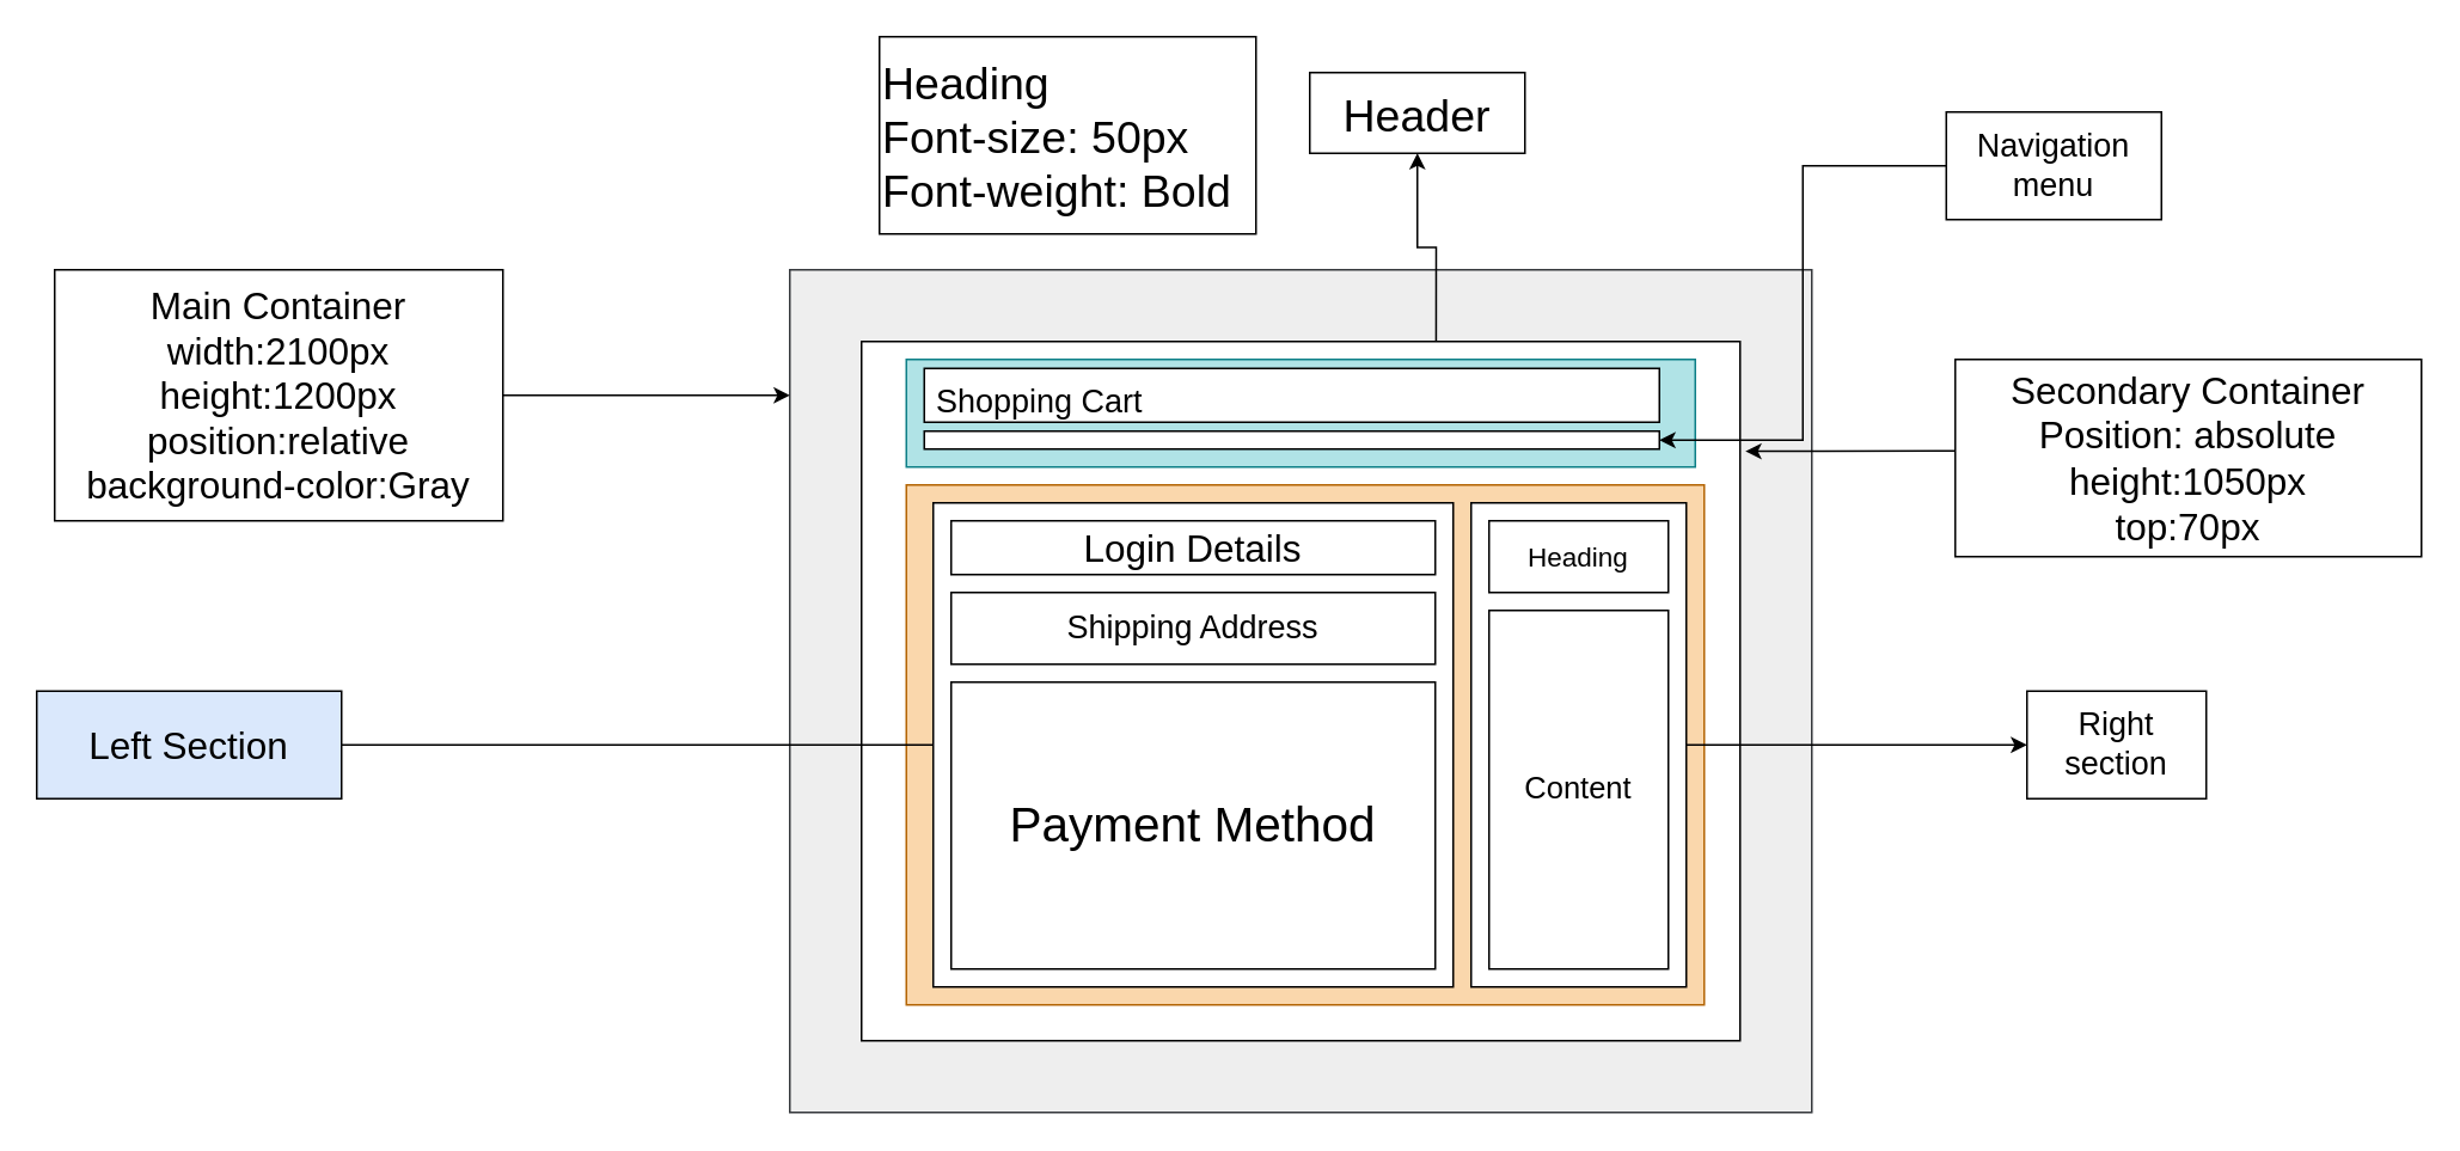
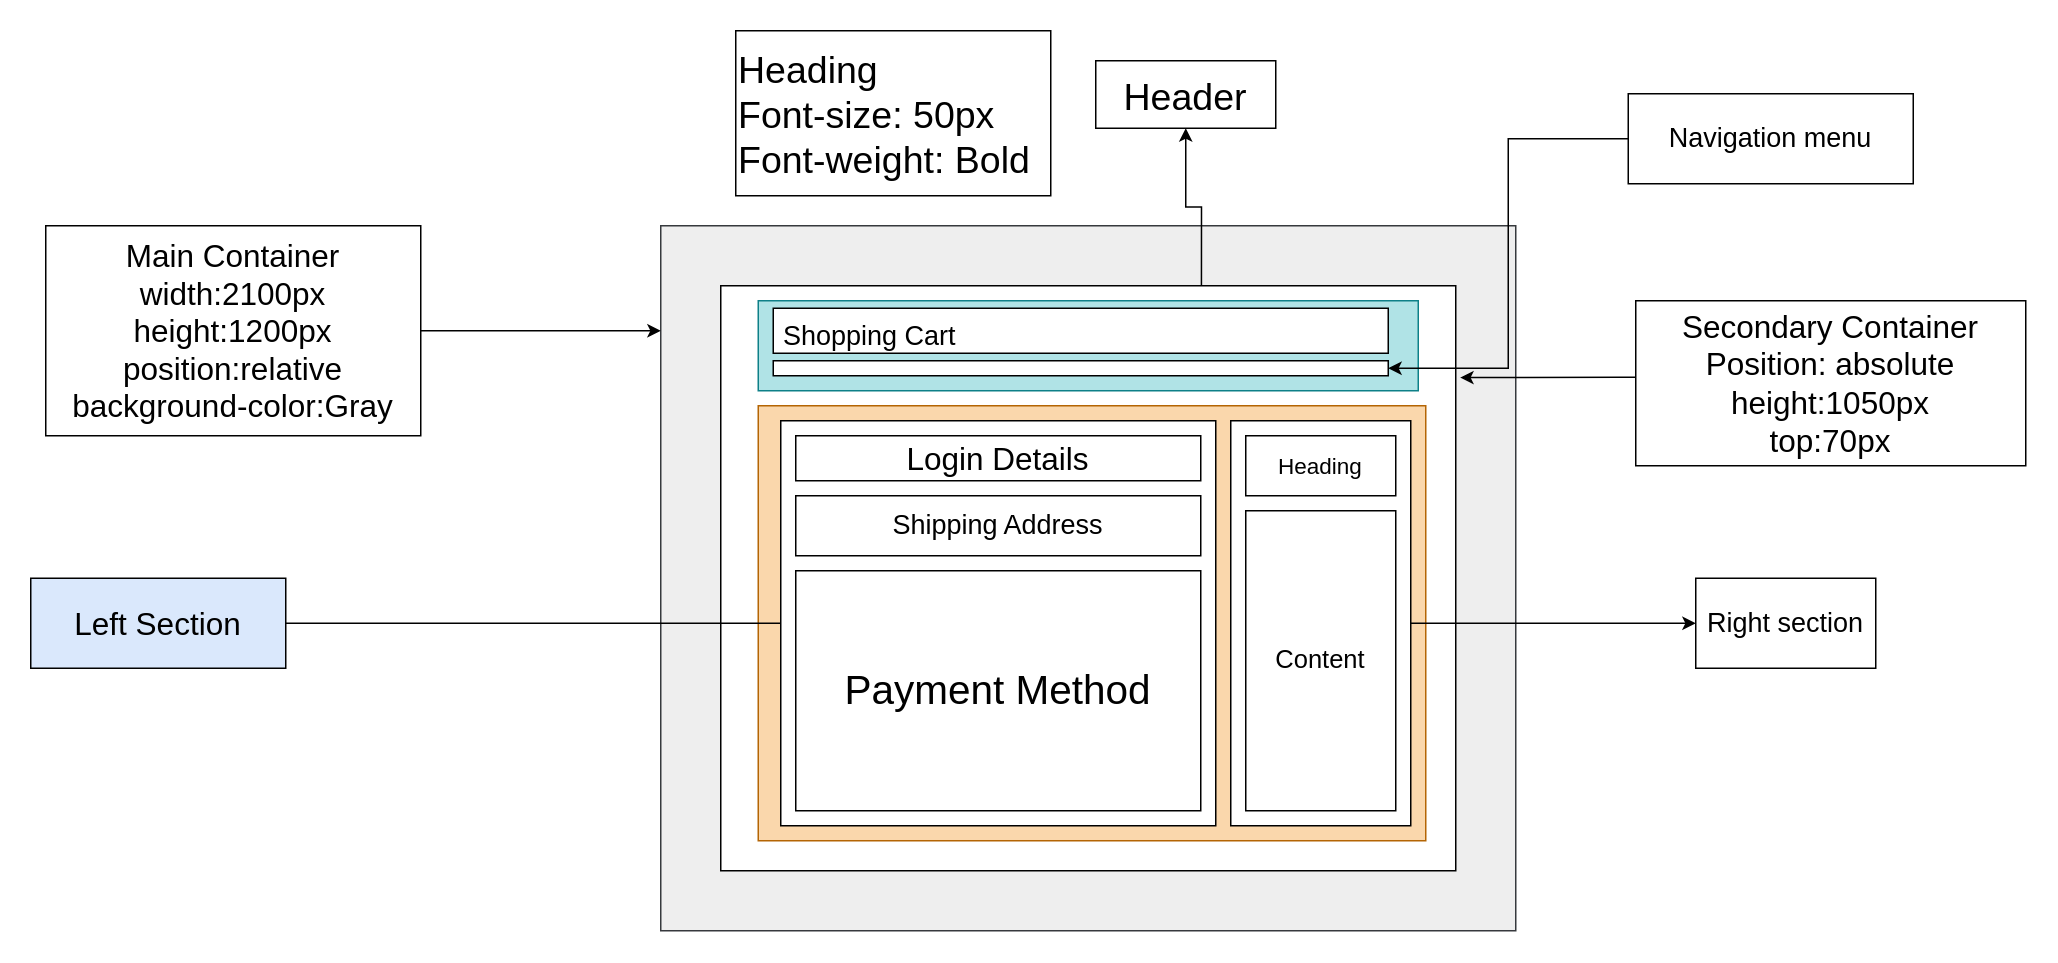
- <mxCell id="15" value="Navigation menu" style="rounded=0;whiteSpace=wrap;html=1;fontSize=18;" parent="1" vertex="1"><mxGeometry x="1085" y="62" width="120" height="60" as="geometry" /></mxCell>
+ <mxCell id="15" value="Navigation menu" style="rounded=0;whiteSpace=wrap;html=1;fontSize=18;" parent="1" vertex="1"><mxGeometry x="1085" y="62" width="190" height="60" as="geometry" /></mxCell>
- <mxCell id="25" value="&lt;font style=&quot;font-size: 18px&quot;&gt;Right section&lt;/font&gt;" style="whiteSpace=wrap;html=1;rounded=0;" vertex="1" parent="1"><mxGeometry x="1130" y="385" width="100" height="60" as="geometry" /></mxCell>
+ <mxCell id="25" value="&lt;font style=&quot;font-size: 18px&quot;&gt;Right section&lt;/font&gt;" style="whiteSpace=wrap;html=1;rounded=0;" vertex="1" parent="1"><mxGeometry x="1130" y="385" width="120" height="60" as="geometry" /></mxCell>
